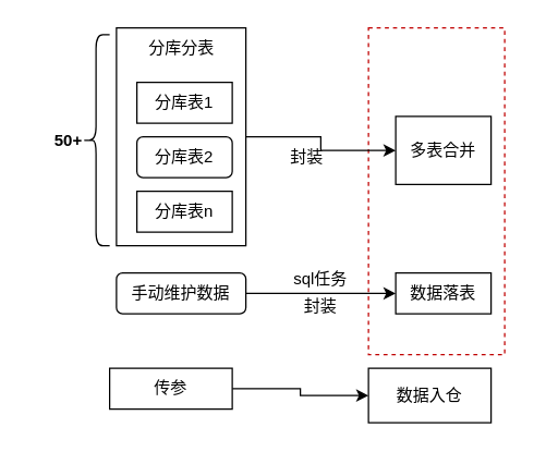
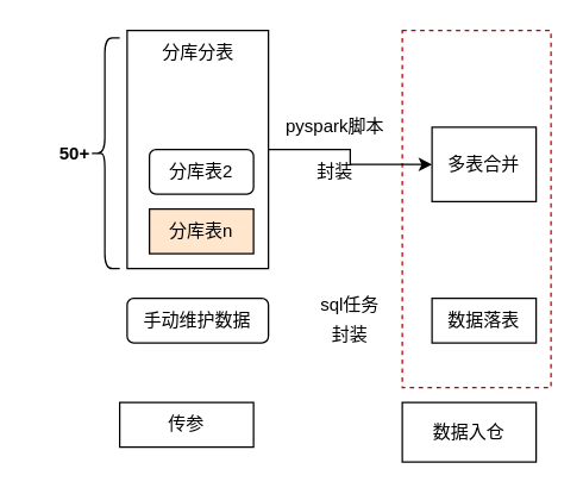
- <mxCell id="5" value="分库表1" style="rounded=0;whiteSpace=wrap;html=1;" parent="1" vertex="1"><mxGeometry x="100" y="60" width="70" height="30" as="geometry" /></mxCell>
+ <mxCell id="9" value="pyspark脚本" style="text;html=1;strokeColor=none;fillColor=none;align=center;verticalAlign=middle;whiteSpace=wrap;rounded=0;" parent="1" vertex="1"><mxGeometry x="190" y="70" width="70" height="30" as="geometry" /></mxCell>
- <mxCell id="8" value="分库表n" style="rounded=0;whiteSpace=wrap;html=1;" parent="1" vertex="1"><mxGeometry x="100" y="140" width="70" height="30" as="geometry" /></mxCell>
+ <mxCell id="8" value="分库表n" style="rounded=0;whiteSpace=wrap;html=1;fillColor=#ffe6cc;" parent="1" vertex="1"><mxGeometry x="100" y="140" width="70" height="30" as="geometry" /></mxCell>
- <mxCell id="10" style="edgeStyle=orthogonalEdgeStyle;rounded=0;orthogonalLoop=1;jettySize=auto;html=1;exitX=1;exitY=0.5;exitDx=0;exitDy=0;entryX=0;entryY=0.5;entryDx=0;entryDy=0;" parent="1" source="11" target="12" edge="1"><mxGeometry relative="1" as="geometry" /></mxCell>
- <mxCell id="19" style="edgeStyle=orthogonalEdgeStyle;rounded=0;orthogonalLoop=1;jettySize=auto;html=1;exitX=1;exitY=0.5;exitDx=0;exitDy=0;entryX=0;entryY=0.5;entryDx=0;entryDy=0;" edge="1" parent="1" source="20" target="21"><mxGeometry relative="1" as="geometry" /></mxCell>
